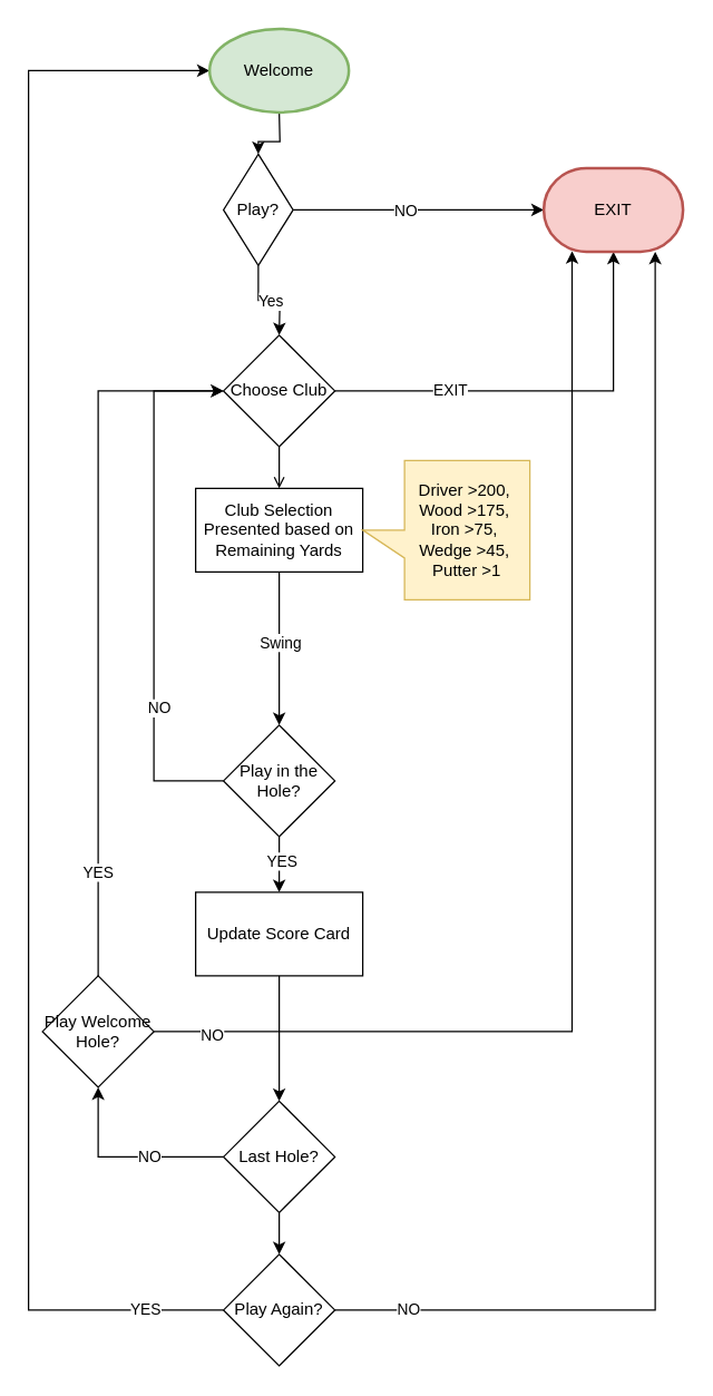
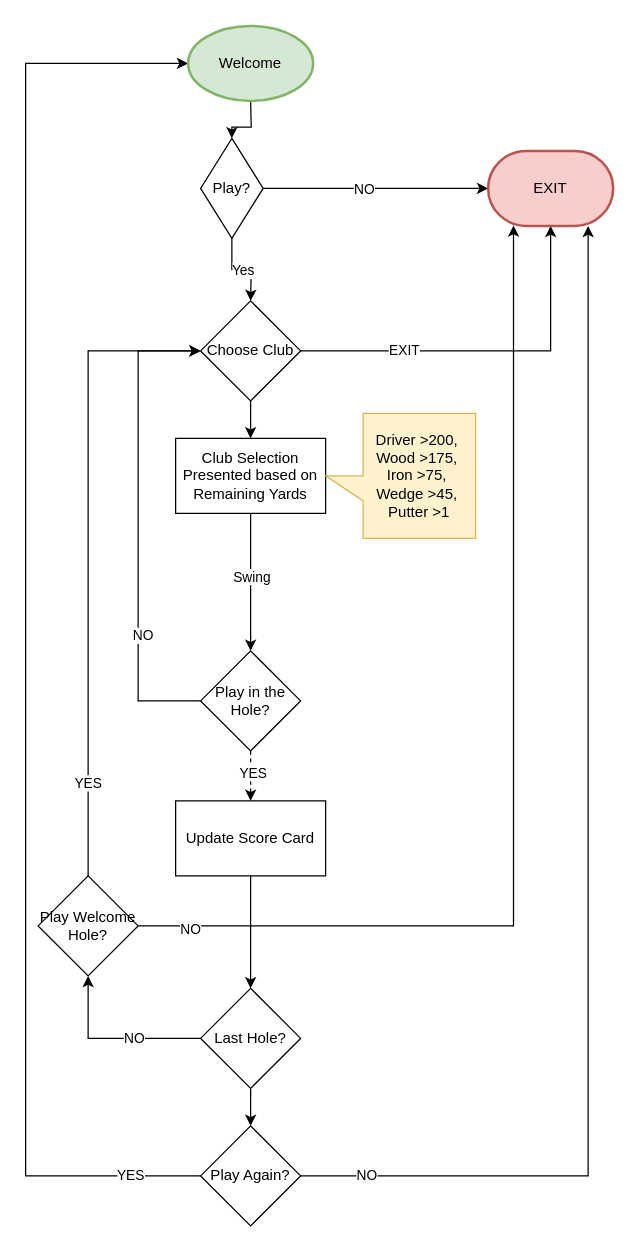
- <mxCell id="10" value="" style="edgeStyle=orthogonalEdgeStyle;rounded=0;orthogonalLoop=1;jettySize=auto;html=1;endArrow=open;" edge="1" parent="1" source="11" target="34"><mxGeometry relative="1" as="geometry" /></mxCell>
+ <mxCell id="10" value="" style="edgeStyle=orthogonalEdgeStyle;rounded=0;orthogonalLoop=1;jettySize=auto;html=1;" edge="1" parent="1" source="11" target="34"><mxGeometry relative="1" as="geometry" /></mxCell>
- <mxCell id="14" value="" style="edgeStyle=orthogonalEdgeStyle;rounded=0;orthogonalLoop=1;jettySize=auto;html=1;" edge="1" parent="1" source="16" target="31"><mxGeometry relative="1" as="geometry" /></mxCell>
+ <mxCell id="14" value="" style="edgeStyle=orthogonalEdgeStyle;rounded=0;orthogonalLoop=1;jettySize=auto;html=1;dashed=1;" edge="1" parent="1" source="16" target="31"><mxGeometry relative="1" as="geometry" /></mxCell>
